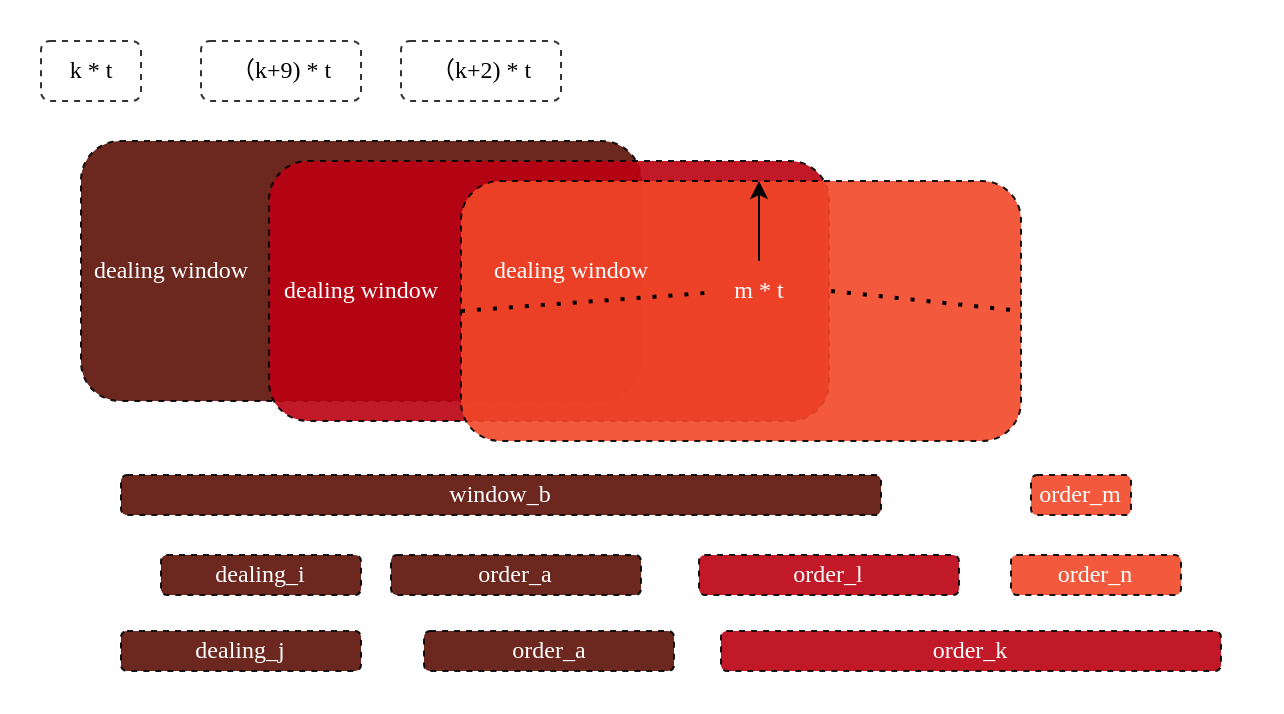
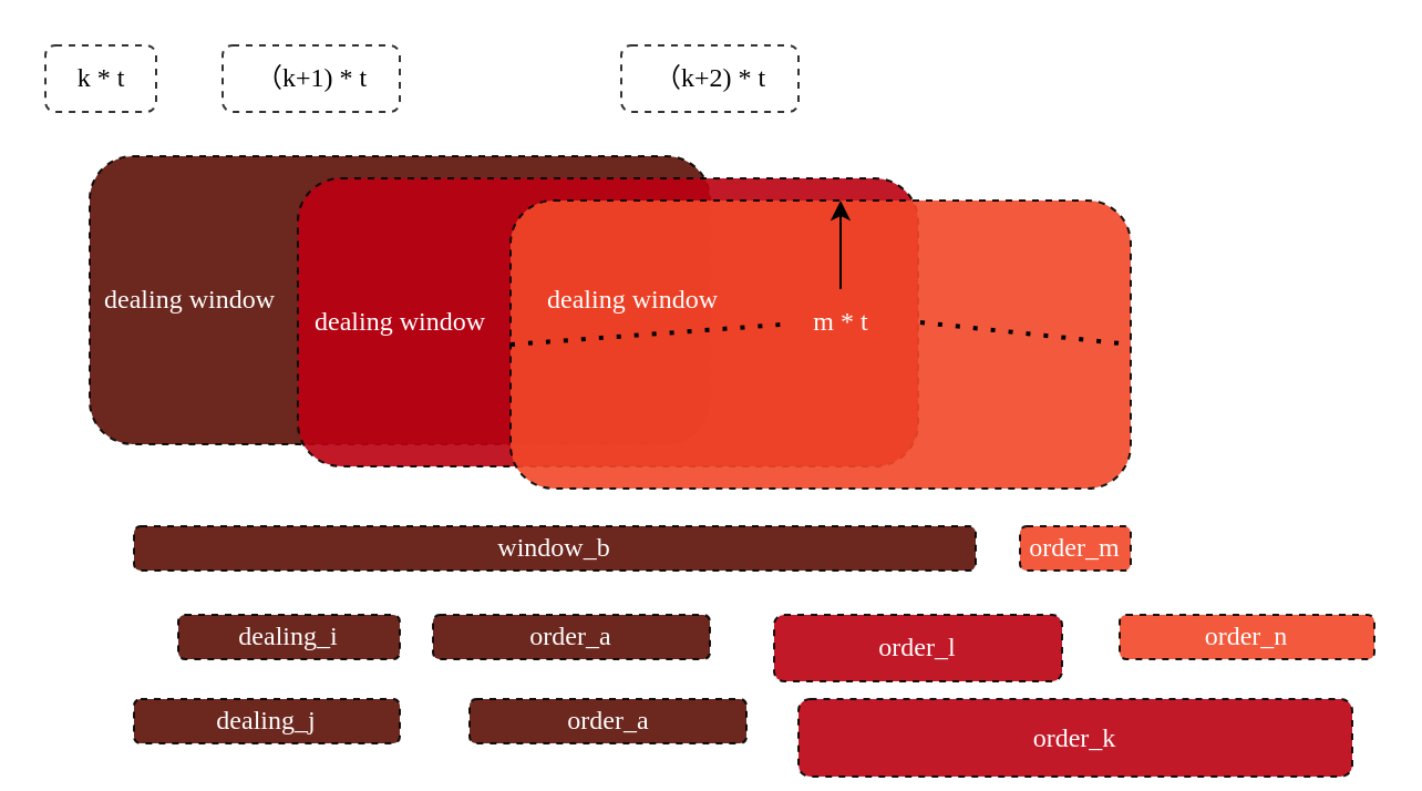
- <mxCell id="8" value="（k+9) * t" style="text;html=1;align=center;verticalAlign=middle;resizable=0;points=[];autosize=1;strokeColor=default;fillColor=none;fontFamily=Comic Sans MS;rounded=1;opacity=80;dashed=1;" parent="1" vertex="1"><mxGeometry x="100" y="20" width="80" height="30" as="geometry" /></mxCell>
+ <mxCell id="8" value="（k+1) * t" style="text;html=1;align=center;verticalAlign=middle;resizable=0;points=[];autosize=1;strokeColor=default;fillColor=none;fontFamily=Comic Sans MS;rounded=1;opacity=80;dashed=1;" parent="1" vertex="1"><mxGeometry x="100" y="20" width="80" height="30" as="geometry" /></mxCell>
- <mxCell id="19" value="（k+2) * t" style="text;html=1;align=center;verticalAlign=middle;resizable=0;points=[];autosize=1;strokeColor=default;fillColor=none;fontFamily=Comic Sans MS;rounded=1;opacity=80;dashed=1;" vertex="1" parent="1"><mxGeometry x="200" y="20" width="80" height="30" as="geometry" /></mxCell>
+ <mxCell id="19" value="（k+2) * t" style="text;html=1;align=center;verticalAlign=middle;resizable=0;points=[];autosize=1;strokeColor=default;fillColor=none;fontFamily=Comic Sans MS;rounded=1;opacity=80;dashed=1;" vertex="1" parent="1"><mxGeometry x="280" y="20" width="80" height="30" as="geometry" /></mxCell>
- <mxCell id="13" value="order_m" style="rounded=1;whiteSpace=wrap;html=1;fillColor=#F24729;strokeColor=default;fontColor=#ffffff;fontFamily=Comic Sans MS;opacity=90;dashed=1;" parent="1" vertex="1"><mxGeometry x="515" y="237" width="50" height="20" as="geometry" /></mxCell>
+ <mxCell id="13" value="order_m" style="rounded=1;whiteSpace=wrap;html=1;fillColor=#F24729;strokeColor=default;fontColor=#ffffff;fontFamily=Comic Sans MS;opacity=90;dashed=1;" parent="1" vertex="1"><mxGeometry x="460" y="237" width="50" height="20" as="geometry" /></mxCell>
- <mxCell id="11" value="order_l" style="rounded=1;whiteSpace=wrap;html=1;fillColor=#BC0112;strokeColor=default;fontColor=#ffffff;fontFamily=Comic Sans MS;opacity=90;dashed=1;" parent="1" vertex="1"><mxGeometry x="349" y="277" width="130" height="20" as="geometry" /></mxCell>
+ <mxCell id="11" value="order_l" style="rounded=1;whiteSpace=wrap;html=1;fillColor=#BC0112;strokeColor=default;fontColor=#ffffff;fontFamily=Comic Sans MS;opacity=90;dashed=1;" parent="1" vertex="1"><mxGeometry x="349" y="277" width="130" height="30" as="geometry" /></mxCell>
- <mxCell id="15" value="order_n" style="rounded=1;whiteSpace=wrap;html=1;fillColor=#F24729;strokeColor=default;fontColor=#ffffff;fontFamily=Comic Sans MS;opacity=90;dashed=1;" parent="1" vertex="1"><mxGeometry x="505" y="277" width="85" height="20" as="geometry" /></mxCell>
+ <mxCell id="15" value="order_n" style="rounded=1;whiteSpace=wrap;html=1;fillColor=#F24729;strokeColor=default;fontColor=#ffffff;fontFamily=Comic Sans MS;opacity=90;dashed=1;" parent="1" vertex="1"><mxGeometry x="505" y="277" width="115" height="20" as="geometry" /></mxCell>
- <mxCell id="12" value="order_k" style="rounded=1;whiteSpace=wrap;html=1;fillColor=#BC0112;strokeColor=default;fontColor=#ffffff;fontFamily=Comic Sans MS;opacity=90;dashed=1;" parent="1" vertex="1"><mxGeometry x="360" y="315" width="250" height="20" as="geometry" /></mxCell>
+ <mxCell id="12" value="order_k" style="rounded=1;whiteSpace=wrap;html=1;fillColor=#BC0112;strokeColor=default;fontColor=#ffffff;fontFamily=Comic Sans MS;opacity=90;dashed=1;" parent="1" vertex="1"><mxGeometry x="360" y="315" width="250" height="35" as="geometry" /></mxCell>
